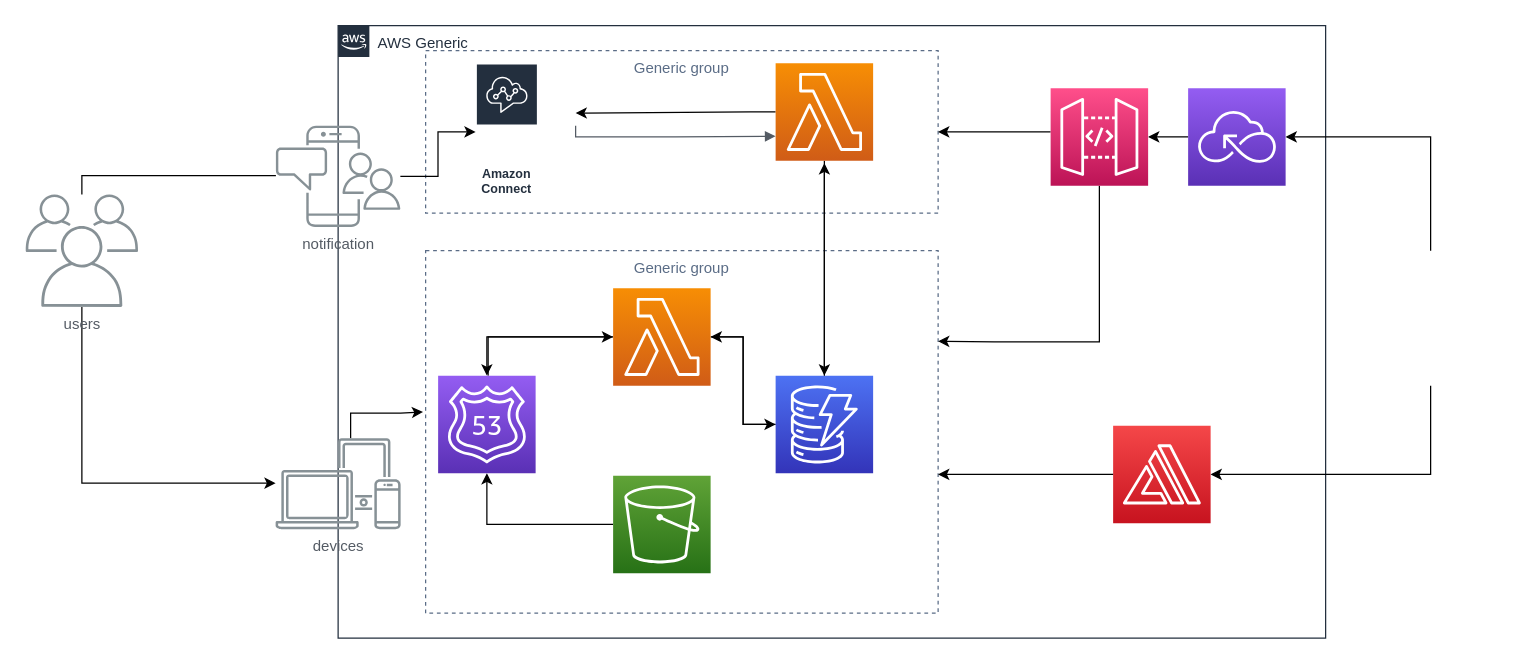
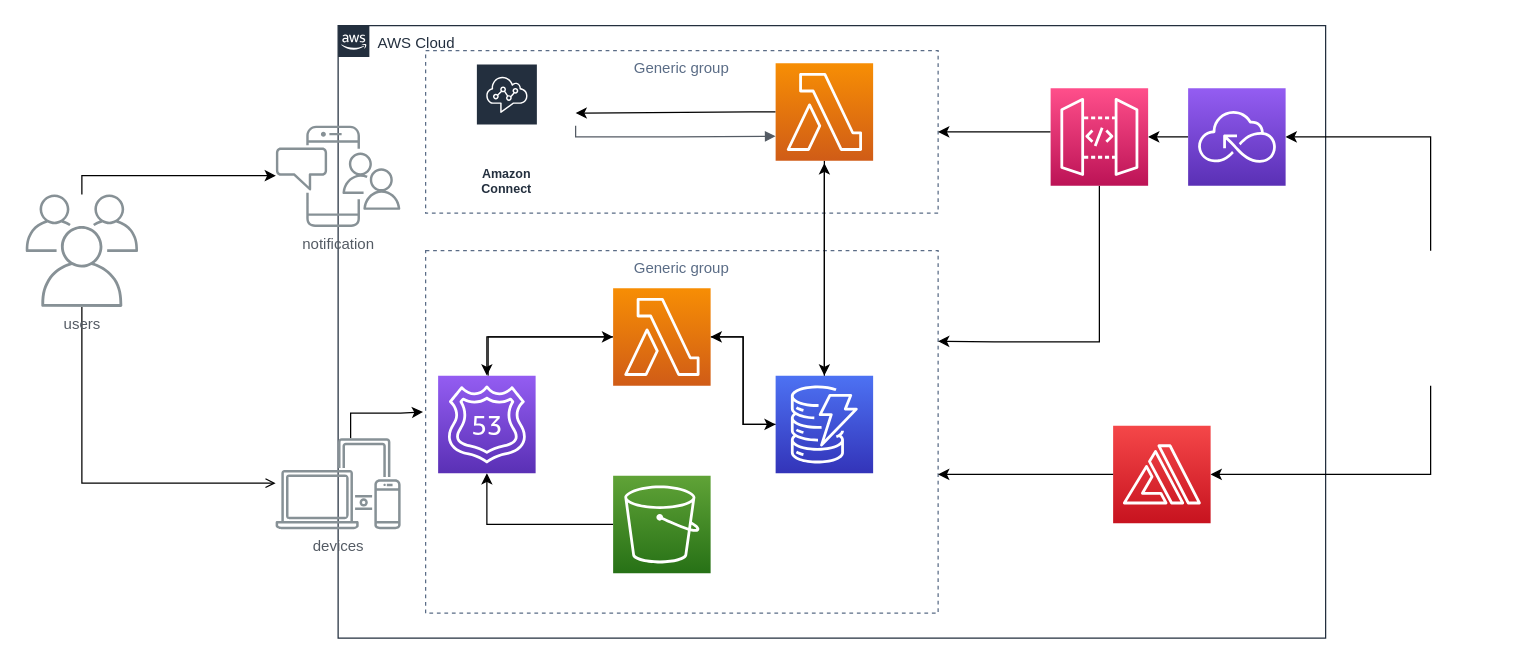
- <mxCell id="2" value="AWS Generic" style="points=[[0,0],[0.25,0],[0.5,0],[0.75,0],[1,0],[1,0.25],[1,0.5],[1,0.75],[1,1],[0.75,1],[0.5,1],[0.25,1],[0,1],[0,0.75],[0,0.5],[0,0.25]];outlineConnect=0;gradientColor=none;html=1;whiteSpace=wrap;fontSize=12;fontStyle=0;container=1;pointerEvents=0;collapsible=0;recursiveResize=0;shape=mxgraph.aws4.group;grIcon=mxgraph.aws4.group_aws_cloud_alt;strokeColor=#232F3E;fillColor=none;verticalAlign=top;align=left;spacingLeft=30;fontColor=#232F3E;dashed=0;" vertex="1" parent="1"><mxGeometry x="270" y="20" width="790" height="490" as="geometry" /></mxCell>
+ <mxCell id="2" value="AWS Cloud" style="points=[[0,0],[0.25,0],[0.5,0],[0.75,0],[1,0],[1,0.25],[1,0.5],[1,0.75],[1,1],[0.75,1],[0.5,1],[0.25,1],[0,1],[0,0.75],[0,0.5],[0,0.25]];outlineConnect=0;gradientColor=none;html=1;whiteSpace=wrap;fontSize=12;fontStyle=0;container=1;pointerEvents=0;collapsible=0;recursiveResize=0;shape=mxgraph.aws4.group;grIcon=mxgraph.aws4.group_aws_cloud_alt;strokeColor=#232F3E;fillColor=none;verticalAlign=top;align=left;spacingLeft=30;fontColor=#232F3E;dashed=0;" vertex="1" parent="1"><mxGeometry x="270" y="20" width="790" height="490" as="geometry" /></mxCell>
- <mxCell id="31" style="edgeStyle=orthogonalEdgeStyle;rounded=0;orthogonalLoop=1;jettySize=auto;html=1;" edge="1" parent="1" source="32" target="3"><mxGeometry relative="1" as="geometry" /></mxCell>
- <mxCell id="26" style="edgeStyle=orthogonalEdgeStyle;rounded=0;orthogonalLoop=1;jettySize=auto;html=1;endArrow=none;" edge="1" parent="1" source="28" target="32"><mxGeometry relative="1" as="geometry"><Array as="points"><mxPoint x="65" y="140" /></Array></mxGeometry></mxCell>
+ <mxCell id="26" style="edgeStyle=orthogonalEdgeStyle;rounded=0;orthogonalLoop=1;jettySize=auto;html=1;" edge="1" parent="1" source="28" target="32"><mxGeometry relative="1" as="geometry"><Array as="points"><mxPoint x="65" y="140" /></Array></mxGeometry></mxCell>
- <mxCell id="27" style="edgeStyle=orthogonalEdgeStyle;rounded=0;orthogonalLoop=1;jettySize=auto;html=1;" edge="1" parent="1" source="28" target="30"><mxGeometry relative="1" as="geometry"><mxPoint x="190" y="400" as="targetPoint" /><Array as="points"><mxPoint x="65" y="386" /></Array></mxGeometry></mxCell>
+ <mxCell id="27" style="edgeStyle=orthogonalEdgeStyle;rounded=0;orthogonalLoop=1;jettySize=auto;html=1;endArrow=open;" edge="1" parent="1" source="28" target="30"><mxGeometry relative="1" as="geometry"><mxPoint x="190" y="400" as="targetPoint" /><Array as="points"><mxPoint x="65" y="386" /></Array></mxGeometry></mxCell>
